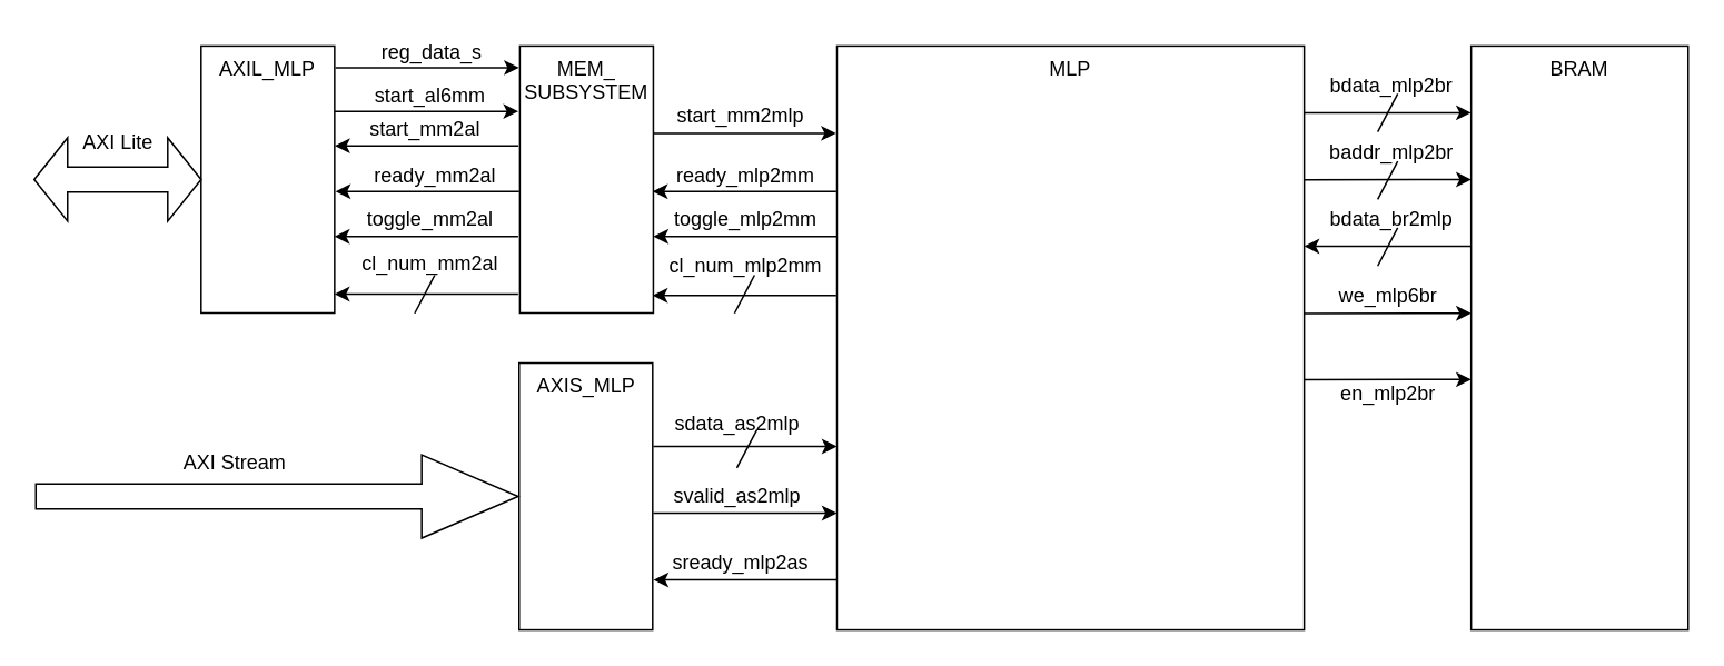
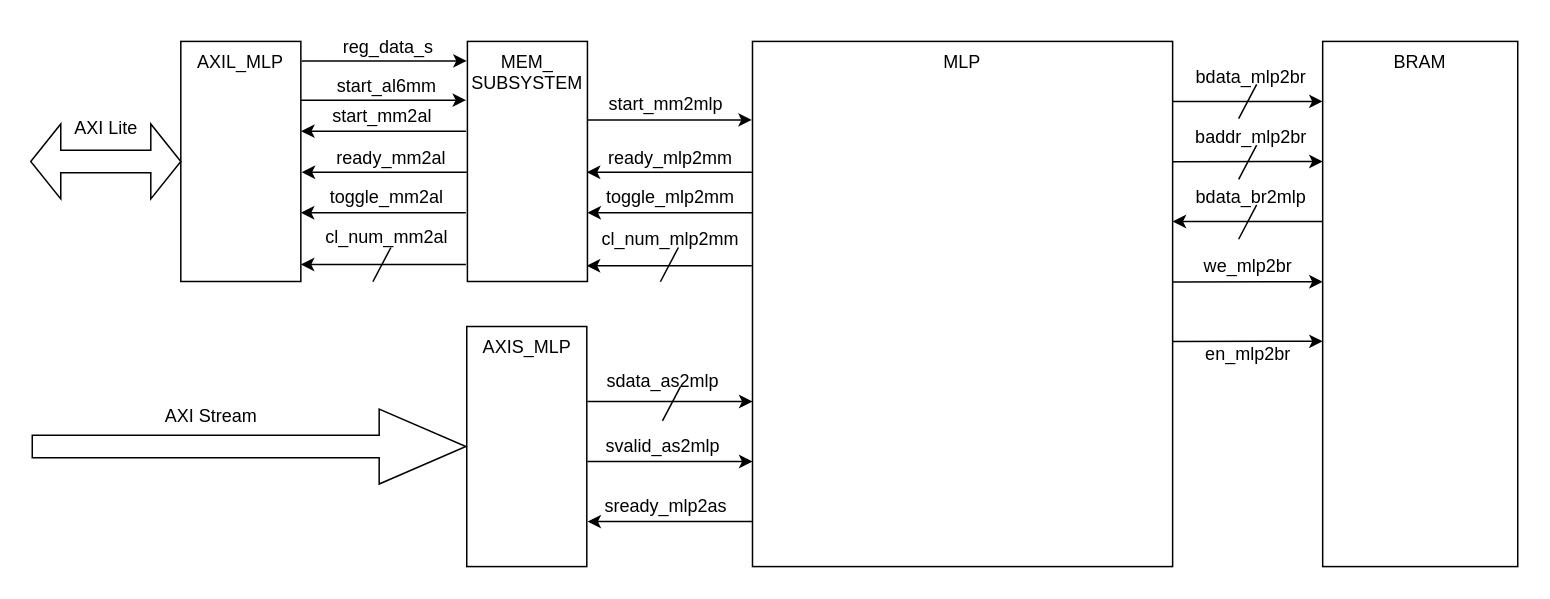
- <mxCell id="8" value="we_mlp6br" style="text;html=1;align=center;verticalAlign=middle;resizable=0;points=[];autosize=1;" vertex="1" parent="1"><mxGeometry x="796" y="167.16" width="70" height="20" as="geometry" /></mxCell>
+ <mxCell id="8" value="we_mlp2br" style="text;html=1;align=center;verticalAlign=middle;resizable=0;points=[];autosize=1;" vertex="1" parent="1"><mxGeometry x="796" y="167.16" width="70" height="20" as="geometry" /></mxCell>
